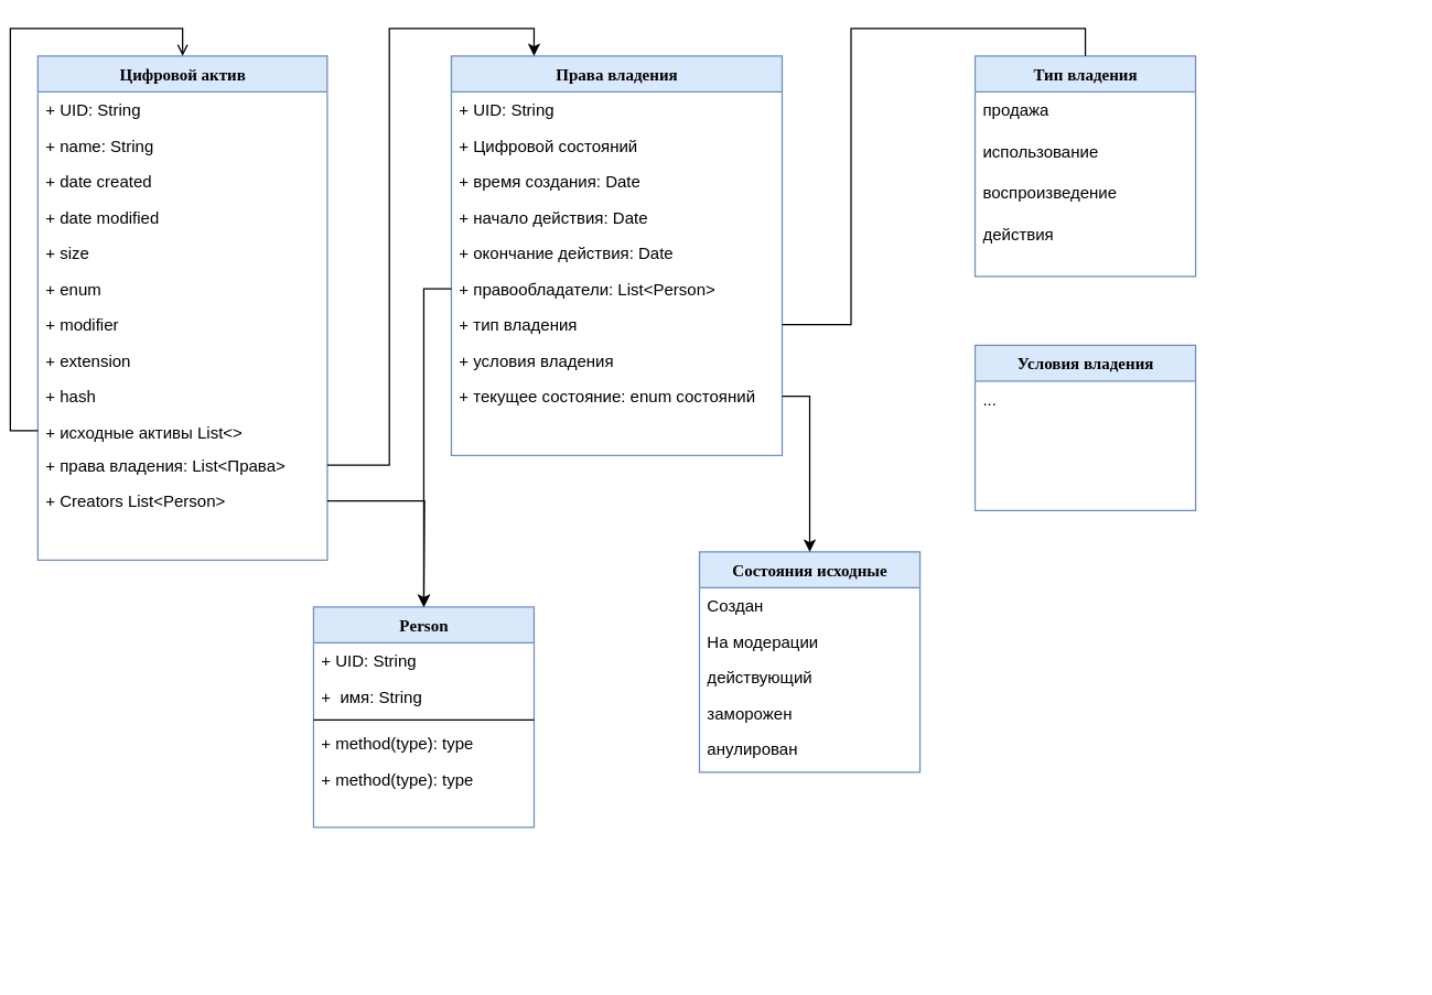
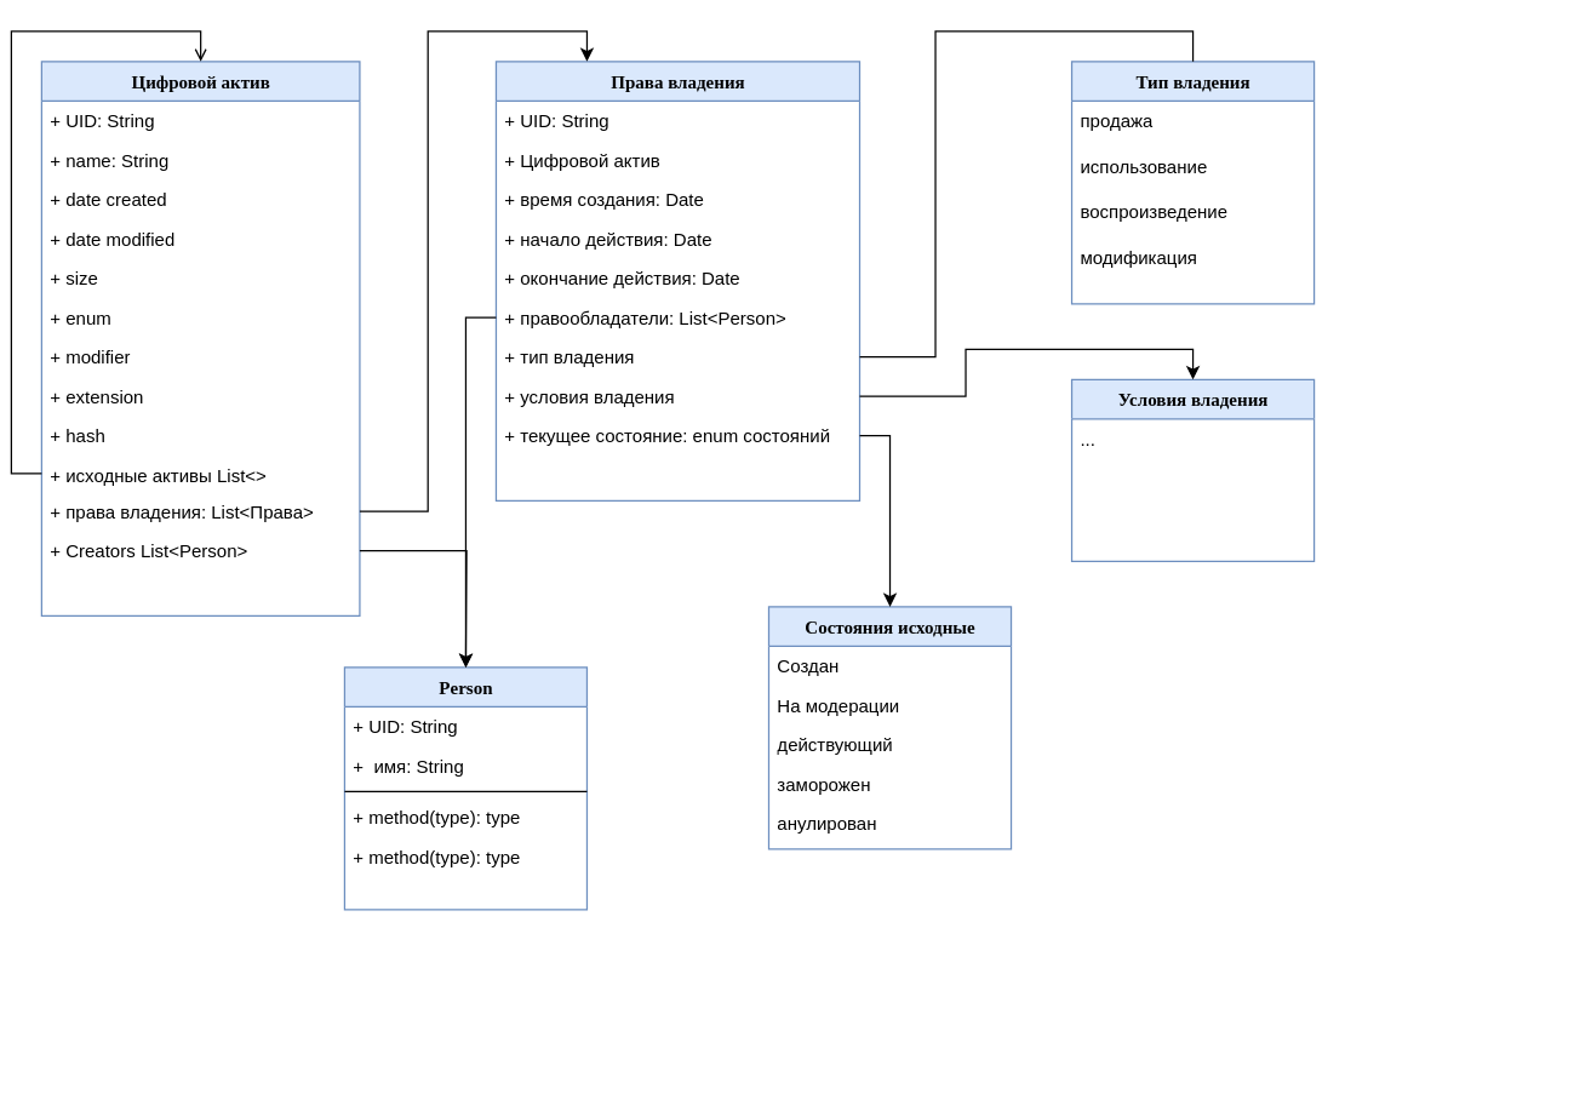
- <mxCell id="4" value="+ Цифровой состояний" style="text;html=1;strokeColor=none;fillColor=none;align=left;verticalAlign=top;spacingLeft=4;spacingRight=4;whiteSpace=wrap;overflow=hidden;rotatable=0;points=[[0,0.5],[1,0.5]];portConstraint=eastwest;" parent="2" vertex="1"><mxGeometry y="52" width="240" height="26" as="geometry" /></mxCell>
+ <mxCell id="4" value="+ Цифровой актив" style="text;html=1;strokeColor=none;fillColor=none;align=left;verticalAlign=top;spacingLeft=4;spacingRight=4;whiteSpace=wrap;overflow=hidden;rotatable=0;points=[[0,0.5],[1,0.5]];portConstraint=eastwest;" parent="2" vertex="1"><mxGeometry y="52" width="240" height="26" as="geometry" /></mxCell>
- <mxCell id="47" value="действия" style="text;html=1;strokeColor=none;fillColor=none;align=left;verticalAlign=top;spacingLeft=4;spacingRight=4;whiteSpace=wrap;overflow=hidden;rotatable=0;points=[[0,0.5],[1,0.5]];portConstraint=eastwest;" vertex="1" parent="43"><mxGeometry y="116" width="160" height="30" as="geometry" /></mxCell>
+ <mxCell id="47" value="модификация" style="text;html=1;strokeColor=none;fillColor=none;align=left;verticalAlign=top;spacingLeft=4;spacingRight=4;whiteSpace=wrap;overflow=hidden;rotatable=0;points=[[0,0.5],[1,0.5]];portConstraint=eastwest;" vertex="1" parent="43"><mxGeometry y="116" width="160" height="30" as="geometry" /></mxCell>
+ <mxCell id="48" style="edgeStyle=orthogonalEdgeStyle;rounded=0;orthogonalLoop=1;jettySize=auto;html=1;entryX=0.5;entryY=0;entryDx=0;entryDy=0;" edge="1" parent="1" source="10" target="40"><mxGeometry relative="1" as="geometry" /></mxCell>
